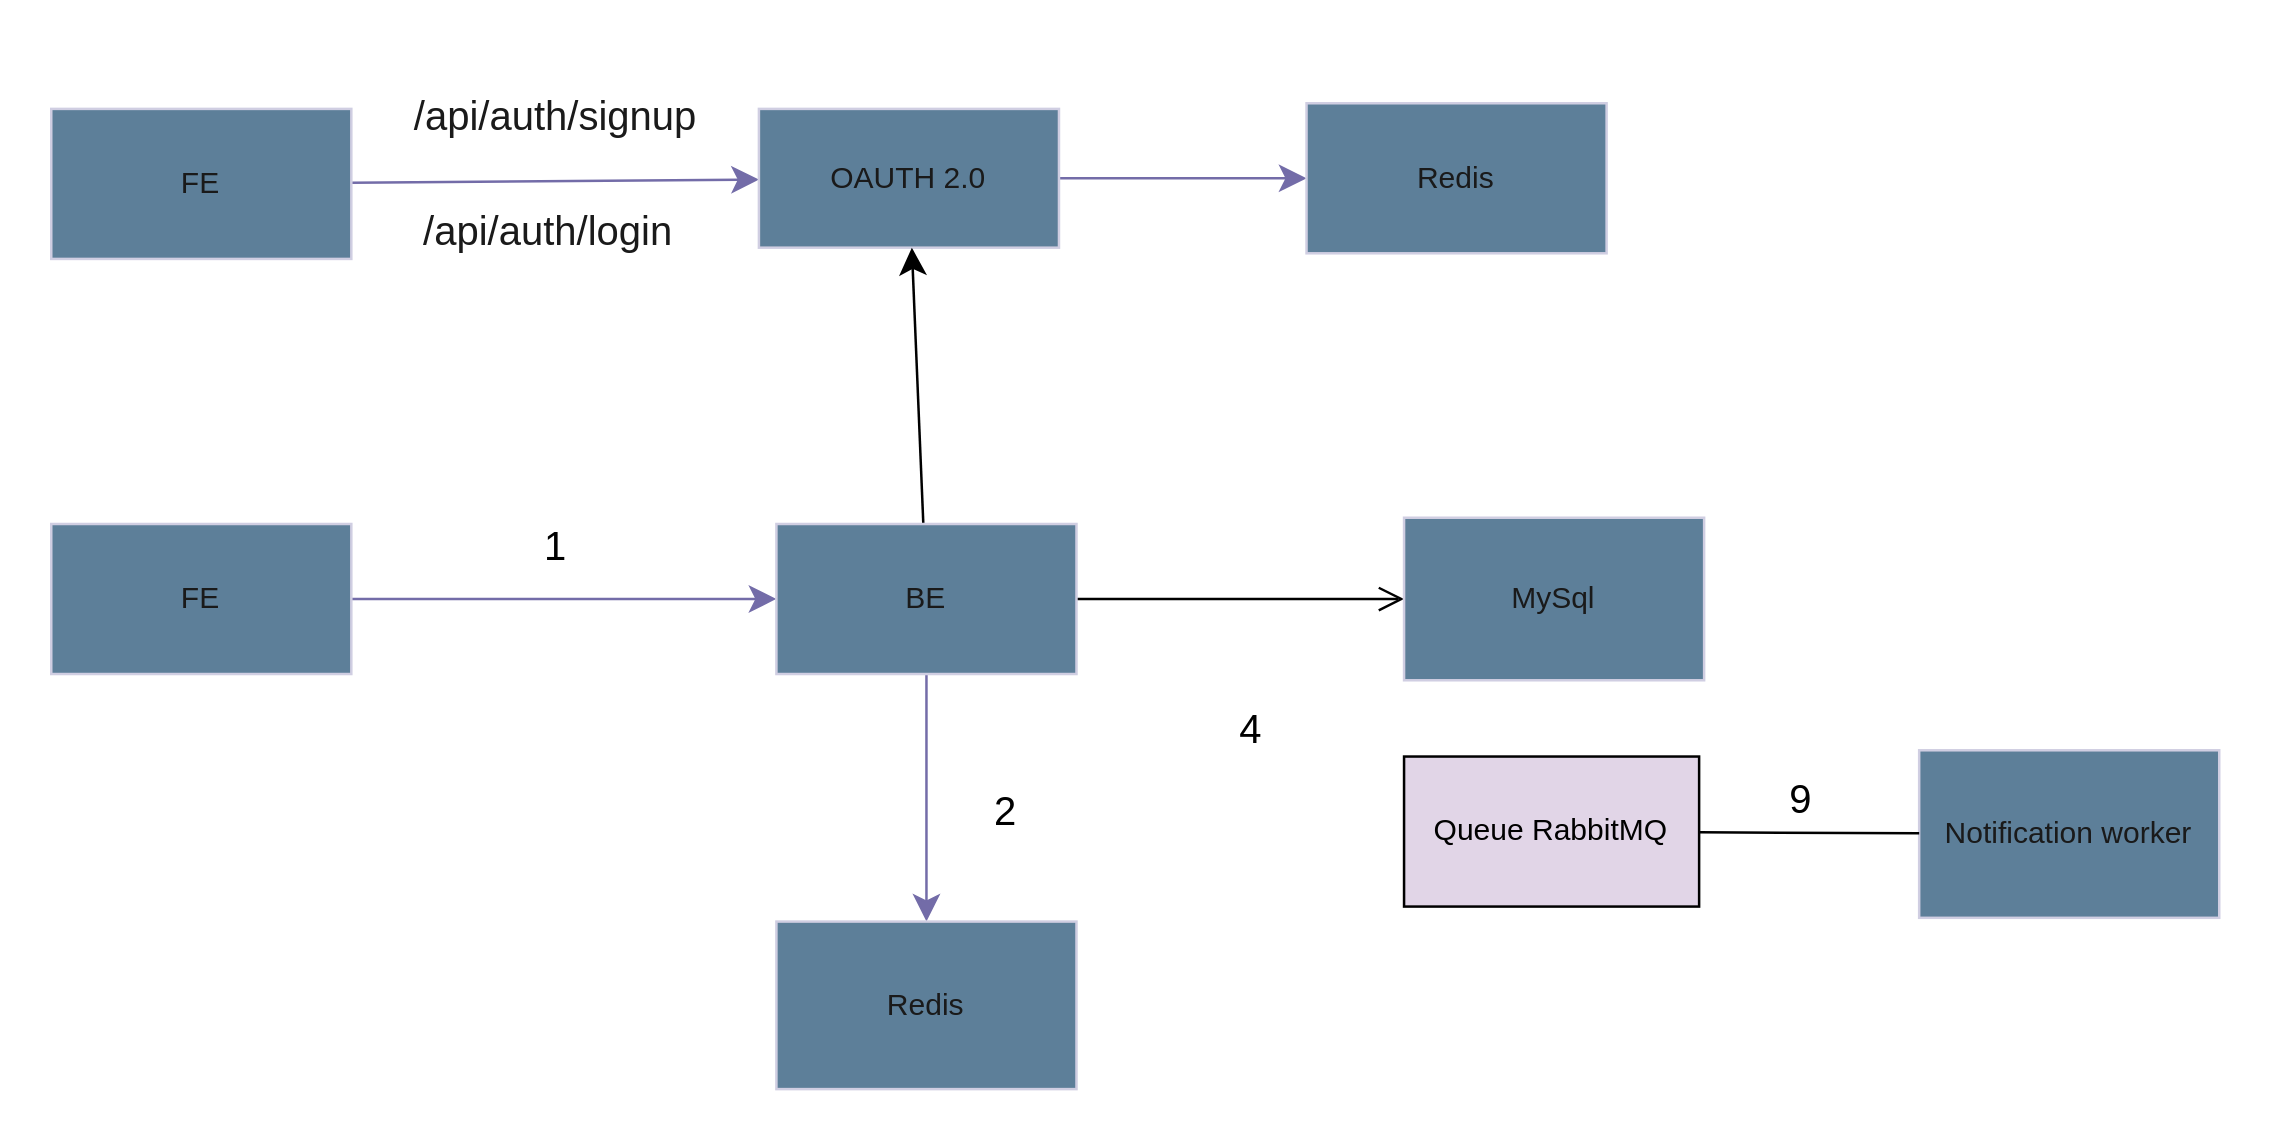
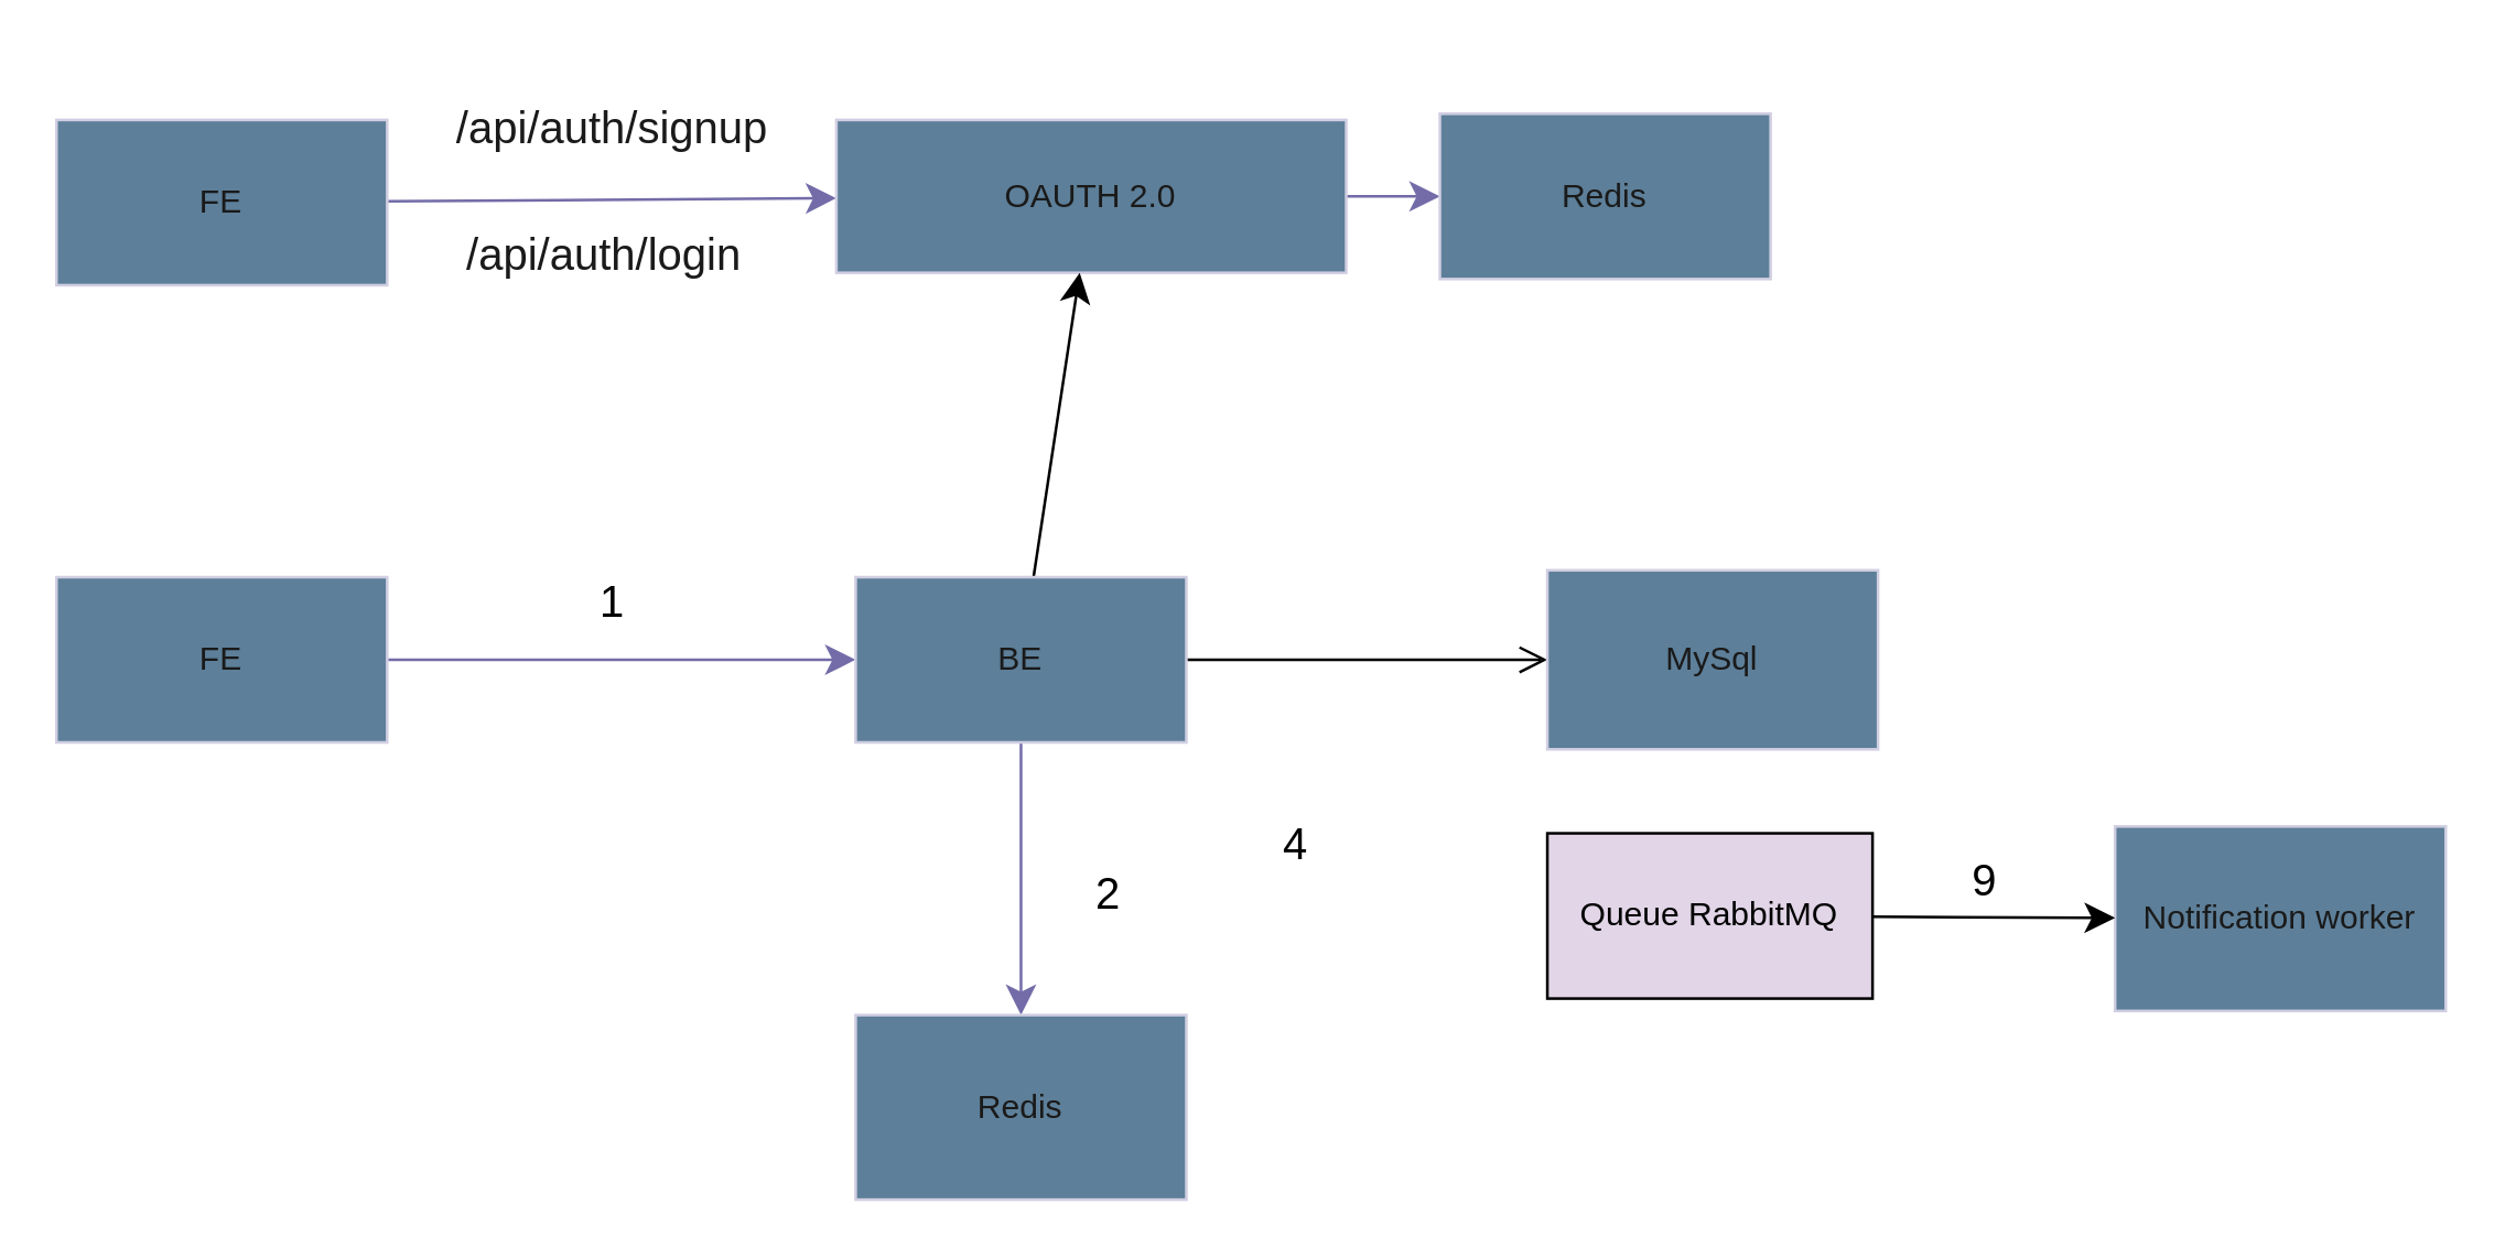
- <mxCell id="5" value="OAUTH 2.0" style="rounded=0;whiteSpace=wrap;html=1;labelBackgroundColor=none;fillColor=#5D7F99;strokeColor=#D0CEE2;fontColor=#1A1A1A;" vertex="1" parent="1"><mxGeometry x="303" y="43" width="120" height="55.5" as="geometry" /></mxCell>
+ <mxCell id="5" value="OAUTH 2.0" style="rounded=0;whiteSpace=wrap;html=1;labelBackgroundColor=none;fillColor=#5D7F99;strokeColor=#D0CEE2;fontColor=#1A1A1A;" vertex="1" parent="1"><mxGeometry x="303" y="43" width="185" height="55.5" as="geometry" /></mxCell>
- <mxCell id="23" value="4" style="text;html=1;align=center;verticalAlign=middle;whiteSpace=wrap;rounded=0;fontSize=16;" vertex="1" parent="1"><mxGeometry x="470" y="276.5" width="60" height="28" as="geometry" /></mxCell>
+ <mxCell id="23" value="4" style="text;html=1;align=center;verticalAlign=middle;whiteSpace=wrap;rounded=0;fontSize=16;" vertex="1" parent="1"><mxGeometry x="440" y="291.5" width="60" height="28" as="geometry" /></mxCell>
- <mxCell id="19" style="edgeStyle=none;curved=1;rounded=0;orthogonalLoop=1;jettySize=auto;html=1;fontSize=12;startSize=8;endSize=8;endArrow=none;" edge="1" parent="1" source="20" target="18"><mxGeometry relative="1" as="geometry" /></mxCell>
+ <mxCell id="19" style="edgeStyle=none;curved=1;rounded=0;orthogonalLoop=1;jettySize=auto;html=1;fontSize=12;startSize=8;endSize=8;" edge="1" parent="1" source="20" target="18"><mxGeometry relative="1" as="geometry" /></mxCell>
